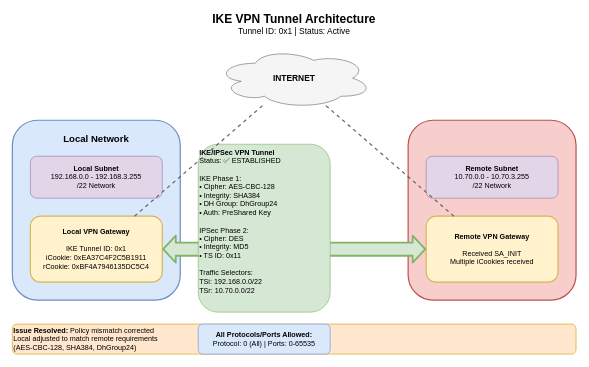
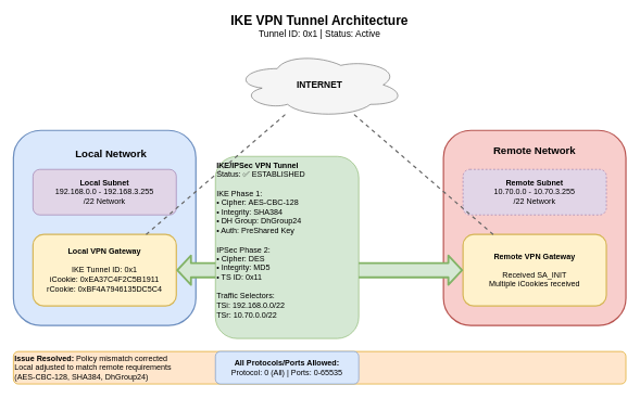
- <mxCell id="3" value="&lt;b&gt;Local Network&lt;/b&gt;" style="text;html=1;strokeColor=none;fillColor=none;align=center;verticalAlign=middle;whiteSpace=wrap;rounded=0;fontSize=16;" parent="1" vertex="1"><mxGeometry x="80" y="215" width="160" height="30" as="geometry" /></mxCell>
+ <mxCell id="3" value="&lt;b&gt;Local Network&lt;/b&gt;" style="text;html=1;strokeColor=none;fillColor=none;align=center;verticalAlign=middle;whiteSpace=wrap;rounded=0;fontSize=16;" parent="1" vertex="1"><mxGeometry x="90" y="220" width="160" height="30" as="geometry" /></mxCell>
+ <mxCell id="7" value="&lt;b&gt;Remote Network&lt;/b&gt;" style="text;html=1;strokeColor=none;fillColor=none;align=center;verticalAlign=middle;whiteSpace=wrap;rounded=0;fontSize=16;" parent="1" vertex="1"><mxGeometry x="740" y="215" width="160" height="30" as="geometry" /></mxCell>
- <mxCell id="8" value="&lt;b&gt;Remote Subnet&lt;/b&gt;&lt;br&gt;10.70.0.0 - 10.70.3.255&lt;br&gt;/22 Network" style="rounded=1;whiteSpace=wrap;html=1;fillColor=#e1d5e7;strokeColor=#9673a6;" parent="1" vertex="1"><mxGeometry x="710" y="260" width="220" height="70" as="geometry" /></mxCell>
+ <mxCell id="8" value="&lt;b&gt;Remote Subnet&lt;/b&gt;&lt;br&gt;10.70.0.0 - 10.70.3.255&lt;br&gt;/22 Network" style="rounded=1;whiteSpace=wrap;html=1;fillColor=#e1d5e7;strokeColor=#9673a6;dashed=1;" parent="1" vertex="1"><mxGeometry x="710" y="260" width="220" height="70" as="geometry" /></mxCell>
